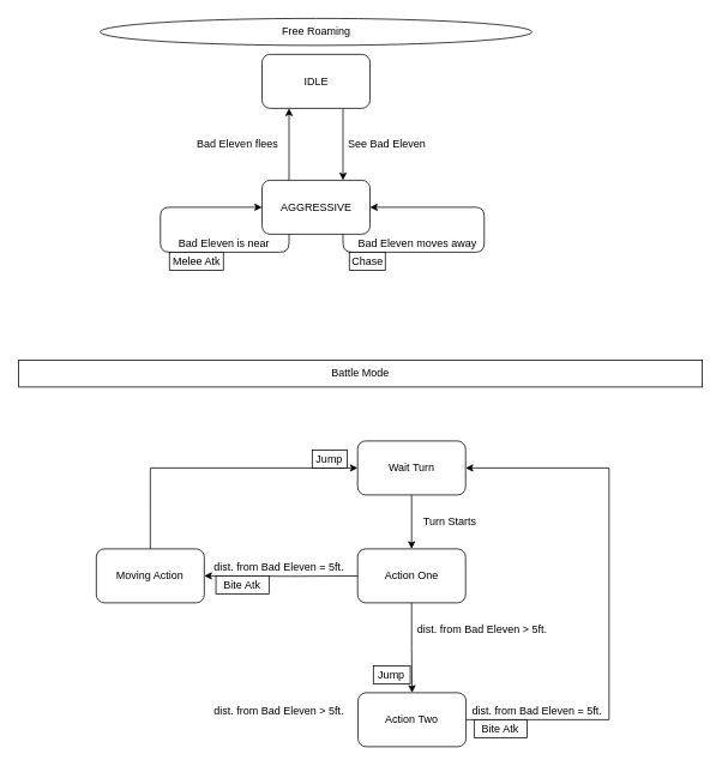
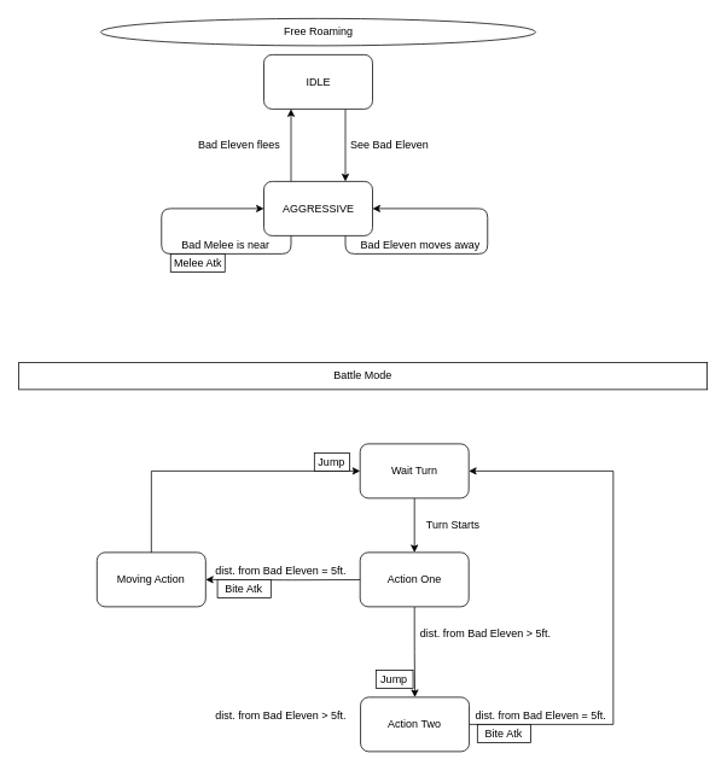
- <mxCell id="12" value="Bad Eleven is near" style="text;html=1;align=center;verticalAlign=middle;resizable=0;points=[];autosize=1;" parent="1" vertex="1"><mxGeometry x="187.5" y="260" width="120" height="20" as="geometry" /></mxCell>
+ <mxCell id="12" value="Bad Melee is near" style="text;html=1;align=center;verticalAlign=middle;resizable=0;points=[];autosize=1;" parent="1" vertex="1"><mxGeometry x="187.5" y="260" width="120" height="20" as="geometry" /></mxCell>
- <mxCell id="10" value="Chase" style="rounded=0;whiteSpace=wrap;html=1;" parent="1" vertex="1"><mxGeometry x="387.5" y="280" width="40" height="20" as="geometry" /></mxCell>
